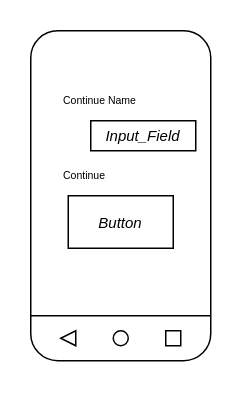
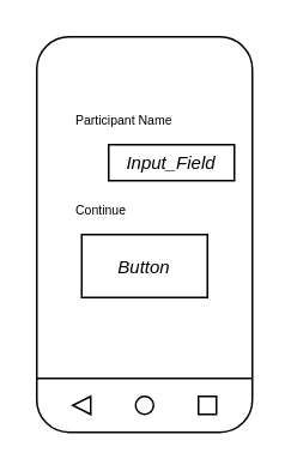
- <mxCell id="8" value="&lt;font style=&quot;font-size: 7px;&quot;&gt;Continue Name&lt;/font&gt;" style="text;html=1;strokeColor=none;fillColor=none;align=left;verticalAlign=middle;whiteSpace=wrap;rounded=0;" vertex="1" parent="1"><mxGeometry x="40" y="60" width="60" height="10" as="geometry" /></mxCell>
+ <mxCell id="8" value="&lt;font style=&quot;font-size: 7px;&quot;&gt;Participant Name&lt;/font&gt;" style="text;html=1;strokeColor=none;fillColor=none;align=left;verticalAlign=middle;whiteSpace=wrap;rounded=0;" vertex="1" parent="1"><mxGeometry x="40" y="60" width="60" height="10" as="geometry" /></mxCell>
